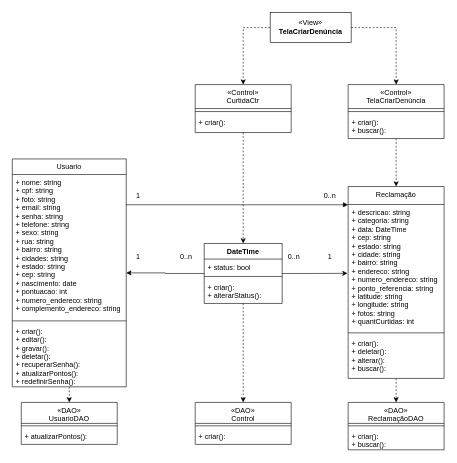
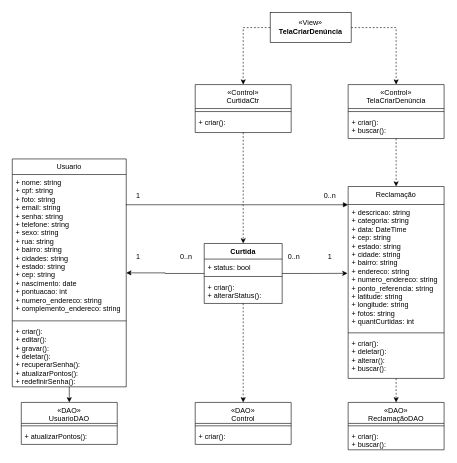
- <mxCell id="35" value="DateTime" style="swimlane;fontStyle=1;align=center;verticalAlign=top;childLayout=stackLayout;horizontal=1;startSize=26;horizontalStack=0;resizeParent=1;resizeParentMax=0;resizeLast=0;collapsible=1;marginBottom=0;whiteSpace=wrap;html=1;" parent="1" vertex="1"><mxGeometry x="340" y="405" width="130" height="100" as="geometry"><mxRectangle x="318.5" y="230" width="80" height="30" as="alternateBounds" /></mxGeometry></mxCell>
+ <mxCell id="35" value="Curtida" style="swimlane;fontStyle=1;align=center;verticalAlign=top;childLayout=stackLayout;horizontal=1;startSize=26;horizontalStack=0;resizeParent=1;resizeParentMax=0;resizeLast=0;collapsible=1;marginBottom=0;whiteSpace=wrap;html=1;" parent="1" vertex="1"><mxGeometry x="340" y="405" width="130" height="100" as="geometry"><mxRectangle x="318.5" y="230" width="80" height="30" as="alternateBounds" /></mxGeometry></mxCell>
- <mxCell id="6" style="edgeStyle=orthogonalEdgeStyle;rounded=0;orthogonalLoop=1;jettySize=auto;html=1;exitX=0.5;exitY=1;exitDx=0;exitDy=0;entryX=0.5;entryY=0;entryDx=0;entryDy=0;dashed=1;" parent="1" source="7" target="11" edge="1"><mxGeometry relative="1" as="geometry" /></mxCell>
+ <mxCell id="6" style="edgeStyle=orthogonalEdgeStyle;rounded=0;orthogonalLoop=1;jettySize=auto;html=1;exitX=0.5;exitY=1;exitDx=0;exitDy=0;entryX=0.5;entryY=0;entryDx=0;entryDy=0;dashed=0;" parent="1" source="7" target="11" edge="1"><mxGeometry relative="1" as="geometry" /></mxCell>
